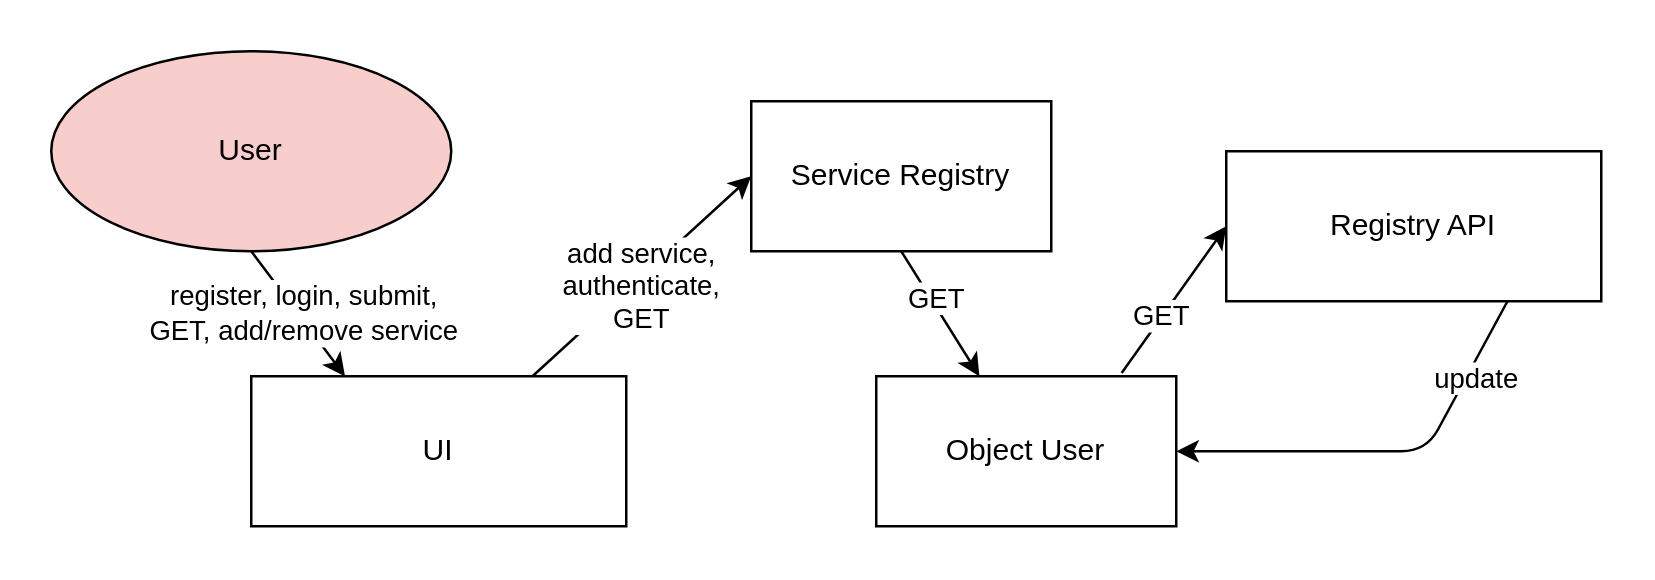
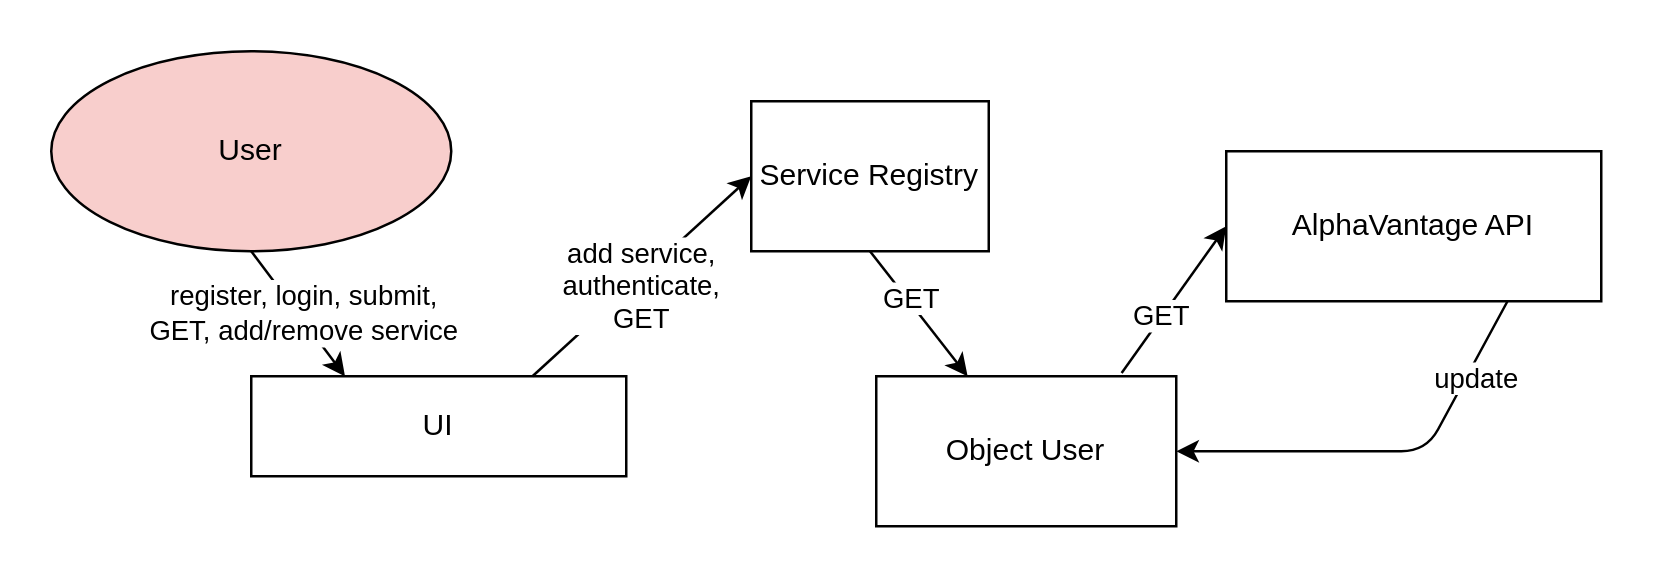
- <mxCell id="5" value="Service Registry" style="rounded=0;whiteSpace=wrap;html=1;" parent="1" vertex="1"><mxGeometry x="300" y="40" width="120" height="60" as="geometry" /></mxCell>
+ <mxCell id="5" value="Service Registry" style="rounded=0;whiteSpace=wrap;html=1;" parent="1" vertex="1"><mxGeometry x="300" y="40" width="95" height="60" as="geometry" /></mxCell>
- <mxCell id="6" value="Registry API" style="rounded=0;whiteSpace=wrap;html=1;" parent="1" vertex="1"><mxGeometry x="490" y="60" width="150" height="60" as="geometry" /></mxCell>
+ <mxCell id="6" value="AlphaVantage API" style="rounded=0;whiteSpace=wrap;html=1;" parent="1" vertex="1"><mxGeometry x="490" y="60" width="150" height="60" as="geometry" /></mxCell>
- <mxCell id="3" value="UI" style="rounded=0;whiteSpace=wrap;html=1;" parent="1" vertex="1"><mxGeometry x="100" y="150" width="150" height="60" as="geometry" /></mxCell>
+ <mxCell id="3" value="UI" style="rounded=0;whiteSpace=wrap;html=1;" parent="1" vertex="1"><mxGeometry x="100" y="150" width="150" height="40" as="geometry" /></mxCell>
